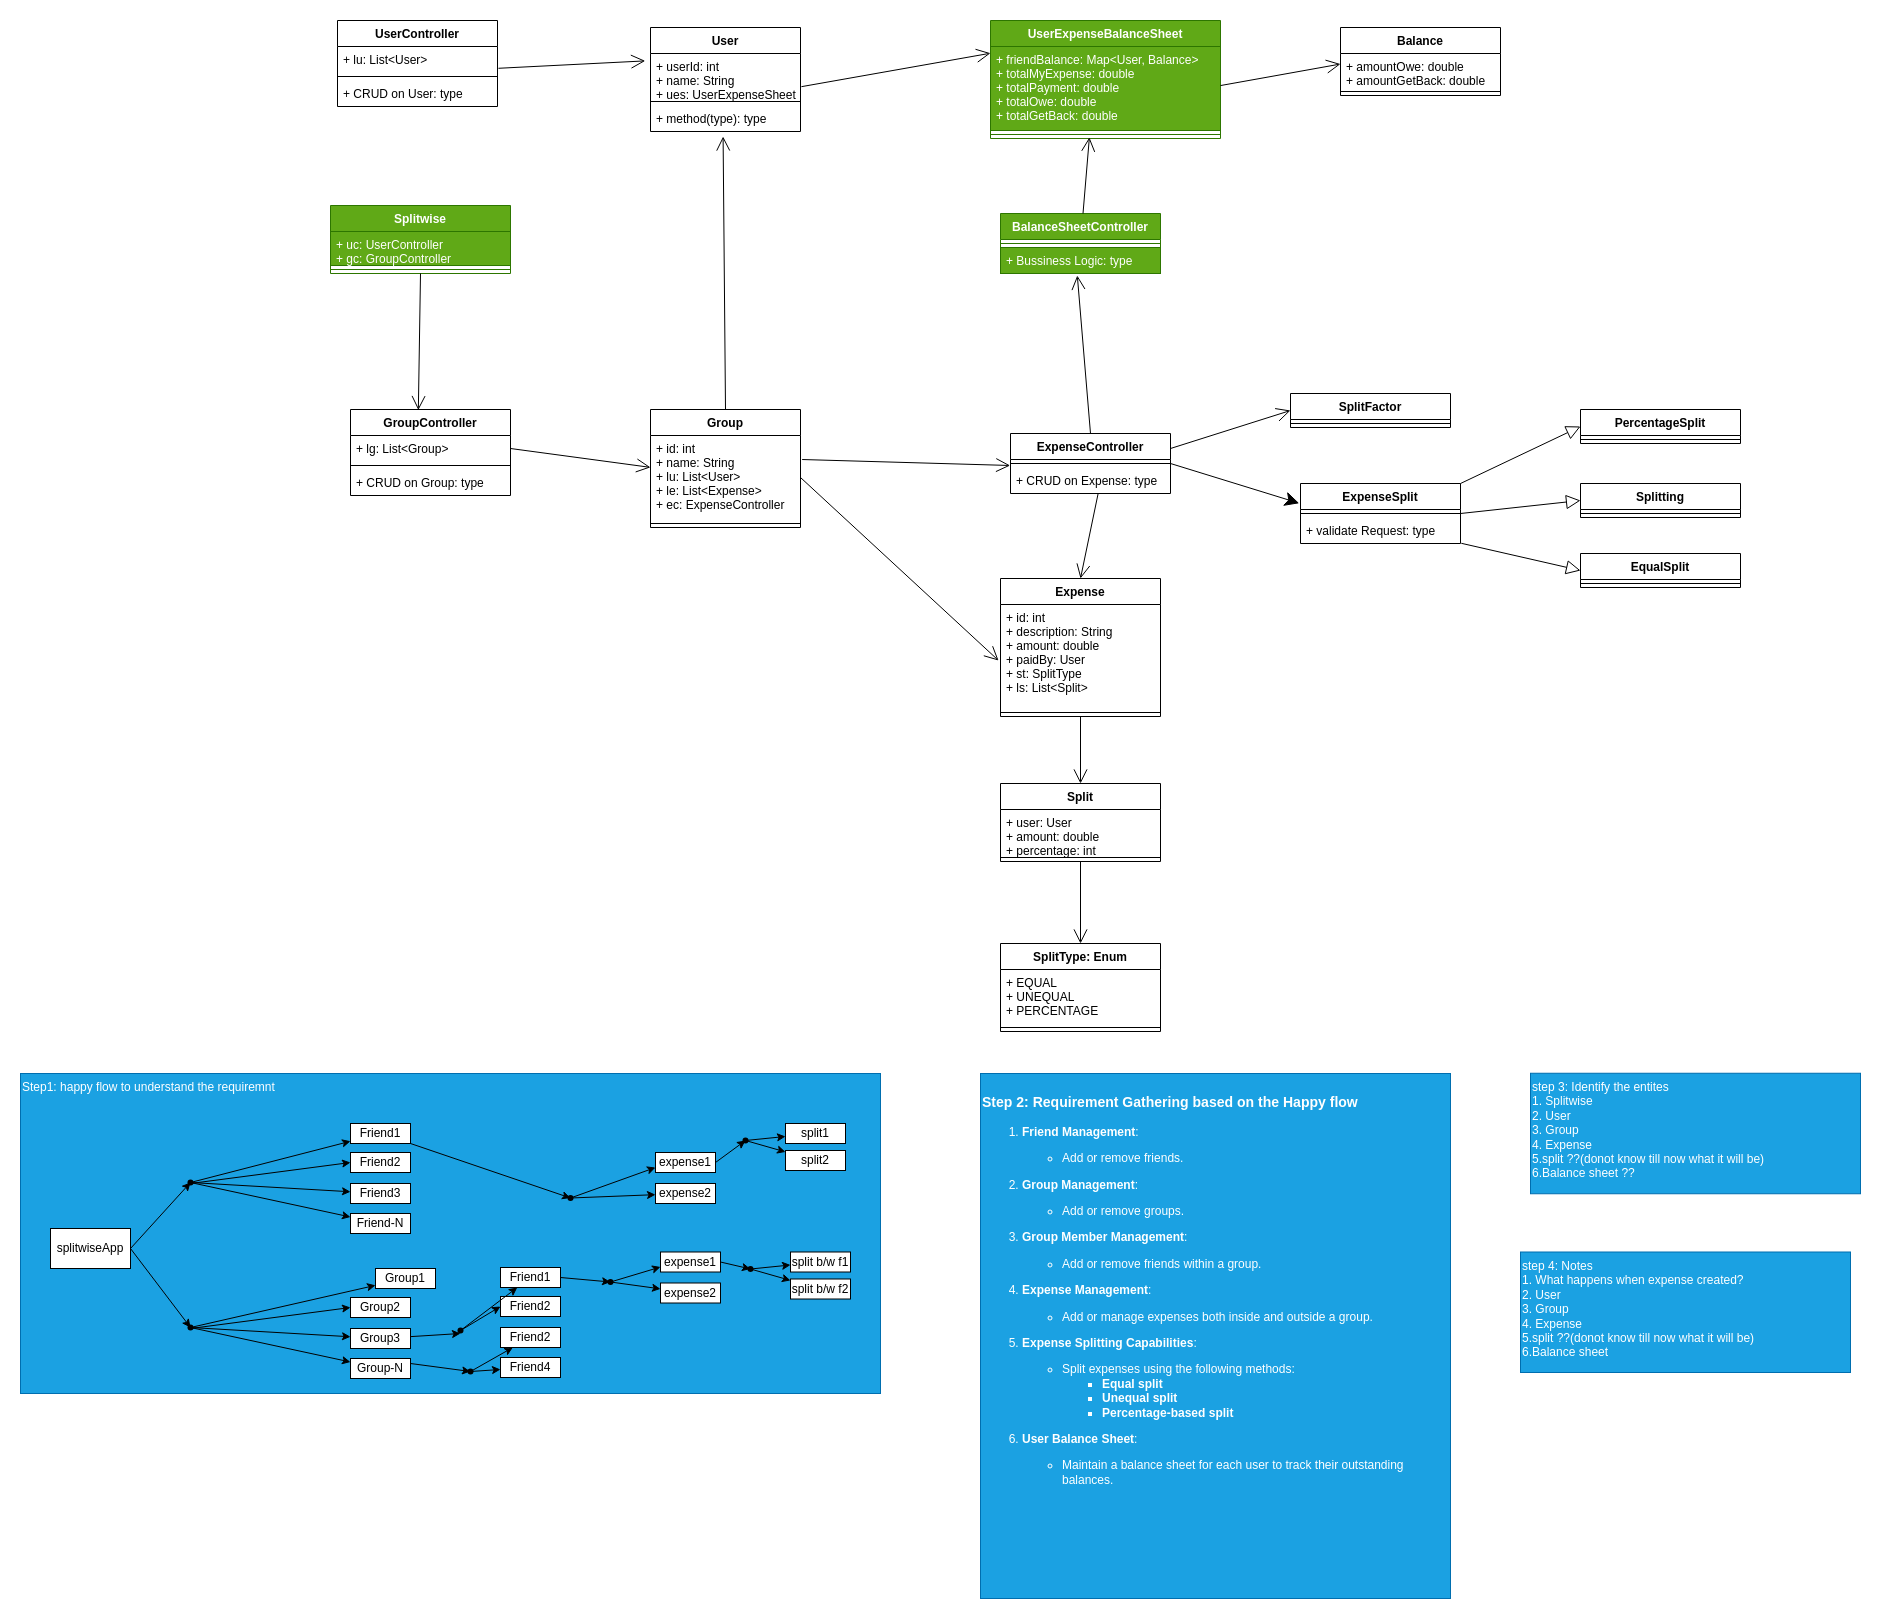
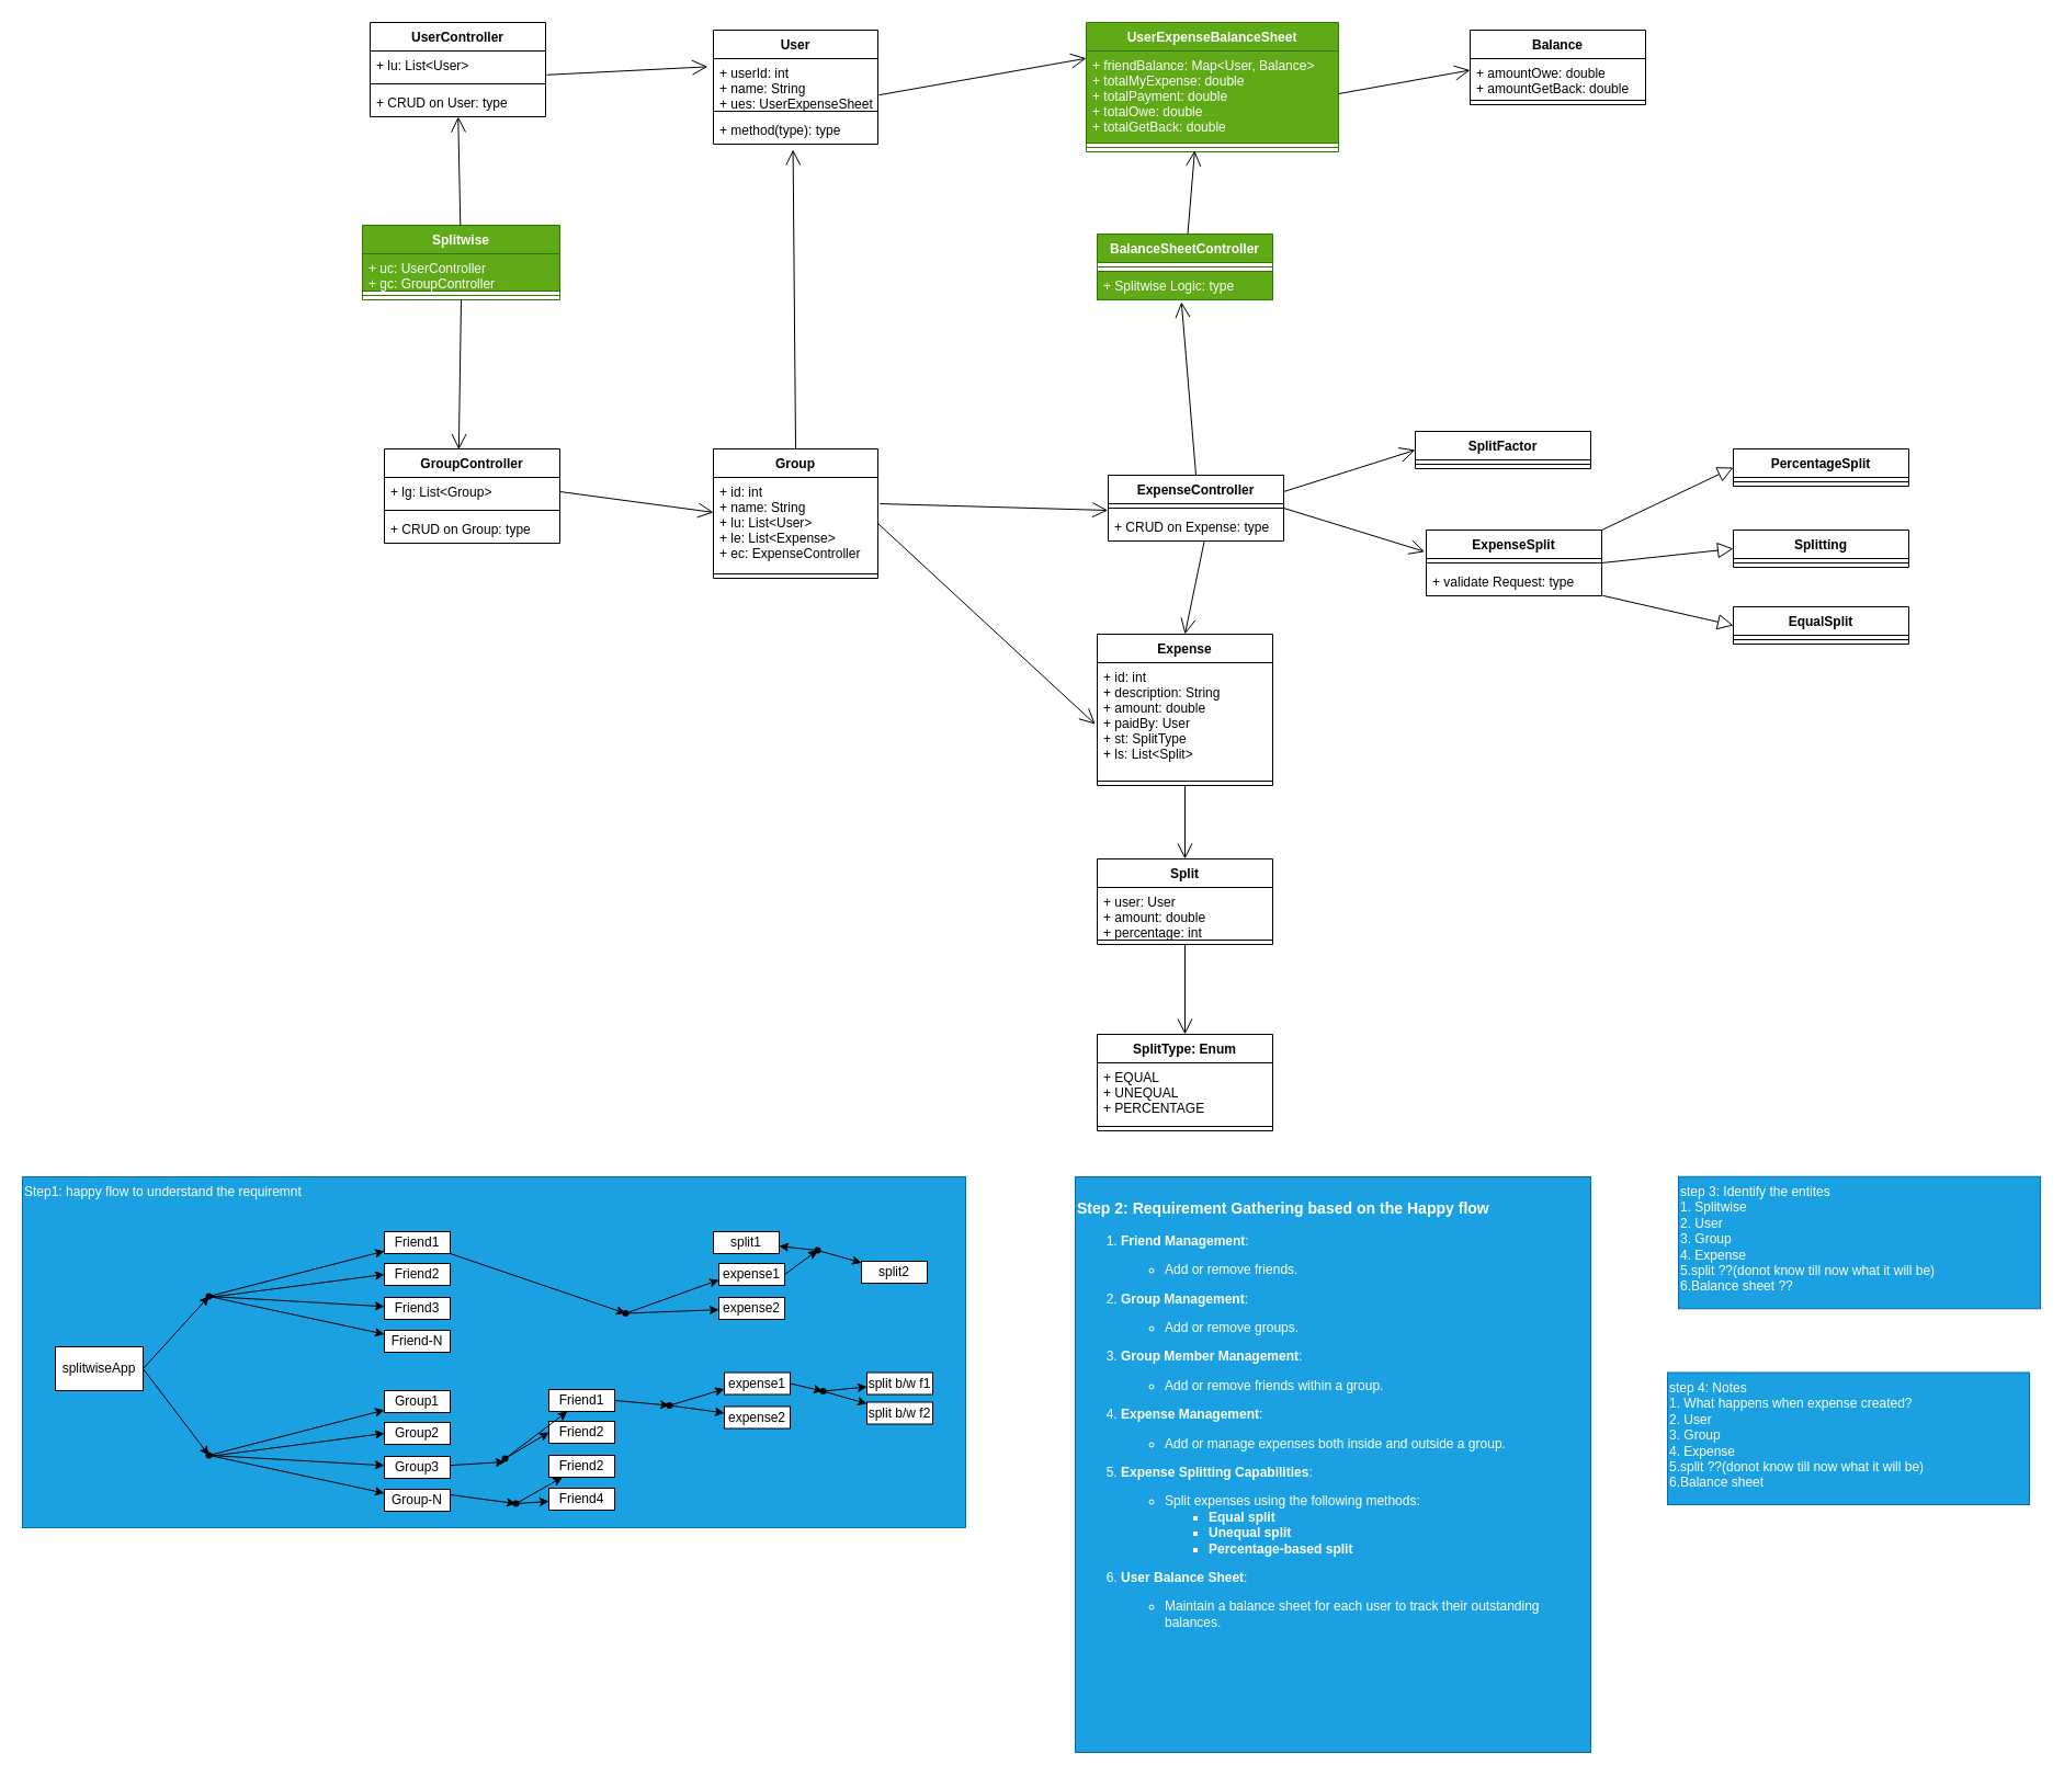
+ <mxCell id="54" value="" style="endArrow=open;endFill=1;endSize=12;html=1;" edge="1" parent="1" source="30" target="36"><mxGeometry width="160" relative="1" as="geometry"><mxPoint x="971.68" y="334.48" as="sourcePoint" /><mxPoint x="968.33" y="263" as="targetPoint" /></mxGeometry></mxCell>
- <mxCell id="8" value="+ Bussiness Logic: type" style="text;strokeColor=#2D7600;fillColor=#60a917;align=left;verticalAlign=top;spacingLeft=4;spacingRight=4;overflow=hidden;rotatable=0;points=[[0,0.5],[1,0.5]];portConstraint=eastwest;fontColor=#ffffff;" vertex="1" parent="6"><mxGeometry y="34" width="160" height="26" as="geometry" /></mxCell>
+ <mxCell id="8" value="+ Splitwise Logic: type" style="text;strokeColor=#2D7600;fillColor=#60a917;align=left;verticalAlign=top;spacingLeft=4;spacingRight=4;overflow=hidden;rotatable=0;points=[[0,0.5],[1,0.5]];portConstraint=eastwest;fontColor=#ffffff;" vertex="1" parent="6"><mxGeometry y="34" width="160" height="26" as="geometry" /></mxCell>
- <mxCell id="58" value="" style="endArrow=classic;endFill=1;endSize=12;html=1;exitX=1;exitY=0.5;exitDx=0;exitDy=0;entryX=-0.008;entryY=0.329;entryDx=0;entryDy=0;entryPerimeter=0;" edge="1" parent="1" source="27" target="41"><mxGeometry width="160" relative="1" as="geometry"><mxPoint x="990" y="528" as="sourcePoint" /><mxPoint x="990" y="483" as="targetPoint" /></mxGeometry></mxCell>
+ <mxCell id="58" value="" style="endArrow=open;endFill=1;endSize=12;html=1;exitX=1;exitY=0.5;exitDx=0;exitDy=0;entryX=-0.008;entryY=0.329;entryDx=0;entryDy=0;entryPerimeter=0;" edge="1" parent="1" source="27" target="41"><mxGeometry width="160" relative="1" as="geometry"><mxPoint x="990" y="528" as="sourcePoint" /><mxPoint x="990" y="483" as="targetPoint" /></mxGeometry></mxCell>
- <mxCell id="118" value="split1" style="rounded=0;whiteSpace=wrap;html=1;" vertex="1" parent="1"><mxGeometry x="785" y="1123" width="60" height="20" as="geometry" /></mxCell>
+ <mxCell id="118" value="split1" style="rounded=0;whiteSpace=wrap;html=1;" vertex="1" parent="1"><mxGeometry x="650" y="1123" width="60" height="20" as="geometry" /></mxCell>
- <mxCell id="87" value="Group1" style="rounded=0;whiteSpace=wrap;html=1;" vertex="1" parent="1"><mxGeometry x="375" y="1268" width="60" height="20" as="geometry" /></mxCell>
+ <mxCell id="87" value="Group1" style="rounded=0;whiteSpace=wrap;html=1;" vertex="1" parent="1"><mxGeometry x="350" y="1268" width="60" height="20" as="geometry" /></mxCell>
